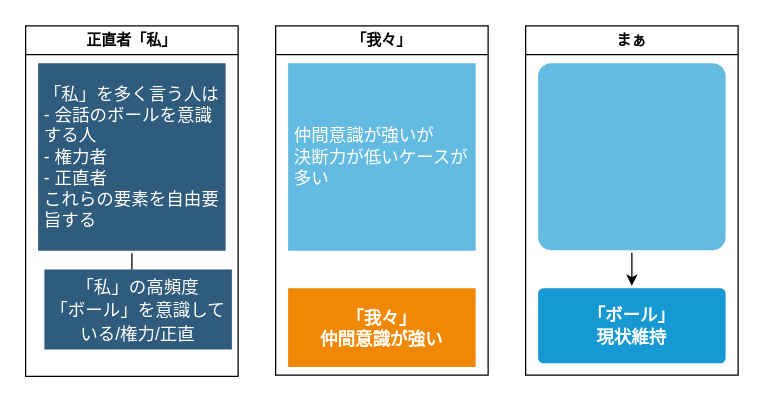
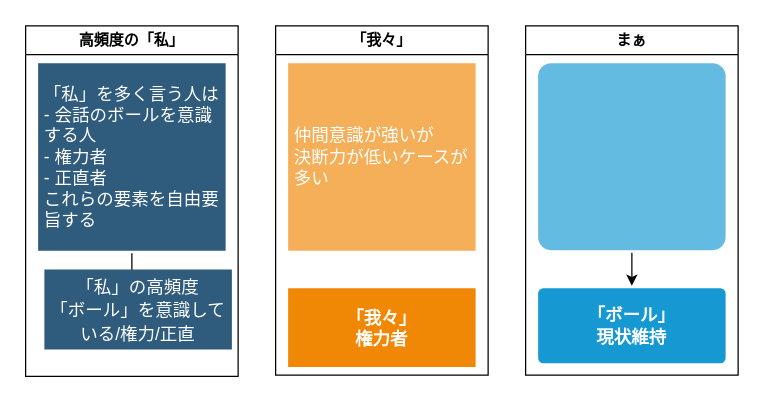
- <mxCell id="2" value="正直者「私」" style="swimlane;whiteSpace=wrap;html=1;" parent="1" vertex="1"><mxGeometry x="20" y="20" width="170" height="280.5" as="geometry" /></mxCell>
+ <mxCell id="2" value="高頻度の「私」" style="swimlane;whiteSpace=wrap;html=1;" parent="1" vertex="1"><mxGeometry x="20" y="20" width="170" height="280.5" as="geometry" /></mxCell>
- <mxCell id="8" value="仲間意識が強いが&lt;div&gt;決断力が低いケースが多い&lt;/div&gt;" style="rounded=1;whiteSpace=wrap;html=1;shadow=0;labelBackgroundColor=none;strokeColor=none;strokeWidth=3;fillColor=#64bbe2;fontFamily=Helvetica;fontSize=14;fontColor=#FFFFFF;align=left;spacing=5;arcSize=0;perimeterSpacing=2;" vertex="1" parent="6"><mxGeometry x="10" y="30" width="150" height="150" as="geometry" /></mxCell>
+ <mxCell id="8" value="仲間意識が強いが&lt;div&gt;決断力が低いケースが多い&lt;/div&gt;" style="rounded=1;whiteSpace=wrap;html=1;shadow=0;labelBackgroundColor=none;strokeColor=none;strokeWidth=3;fillColor=#f5af58;fontFamily=Helvetica;fontSize=14;fontColor=#FFFFFF;align=left;spacing=5;arcSize=0;perimeterSpacing=2;" vertex="1" parent="6"><mxGeometry x="10" y="30" width="150" height="150" as="geometry" /></mxCell>
- <mxCell id="7" value="&lt;div&gt;「我々」&lt;/div&gt;仲間意識が強い" style="rounded=1;whiteSpace=wrap;html=1;shadow=0;labelBackgroundColor=none;strokeColor=none;strokeWidth=3;fillColor=#F08705;fontFamily=Helvetica;fontSize=14;fontColor=#FFFFFF;align=center;spacing=5;fontStyle=1;arcSize=0;perimeterSpacing=2;" vertex="1" parent="6"><mxGeometry x="10" y="210" width="150" height="63" as="geometry" /></mxCell>
+ <mxCell id="7" value="&lt;div&gt;「我々」&lt;/div&gt;権力者" style="rounded=1;whiteSpace=wrap;html=1;shadow=0;labelBackgroundColor=none;strokeColor=none;strokeWidth=3;fillColor=#F08705;fontFamily=Helvetica;fontSize=14;fontColor=#FFFFFF;align=center;spacing=5;fontStyle=1;arcSize=0;perimeterSpacing=2;" vertex="1" parent="6"><mxGeometry x="10" y="210" width="150" height="63" as="geometry" /></mxCell>
